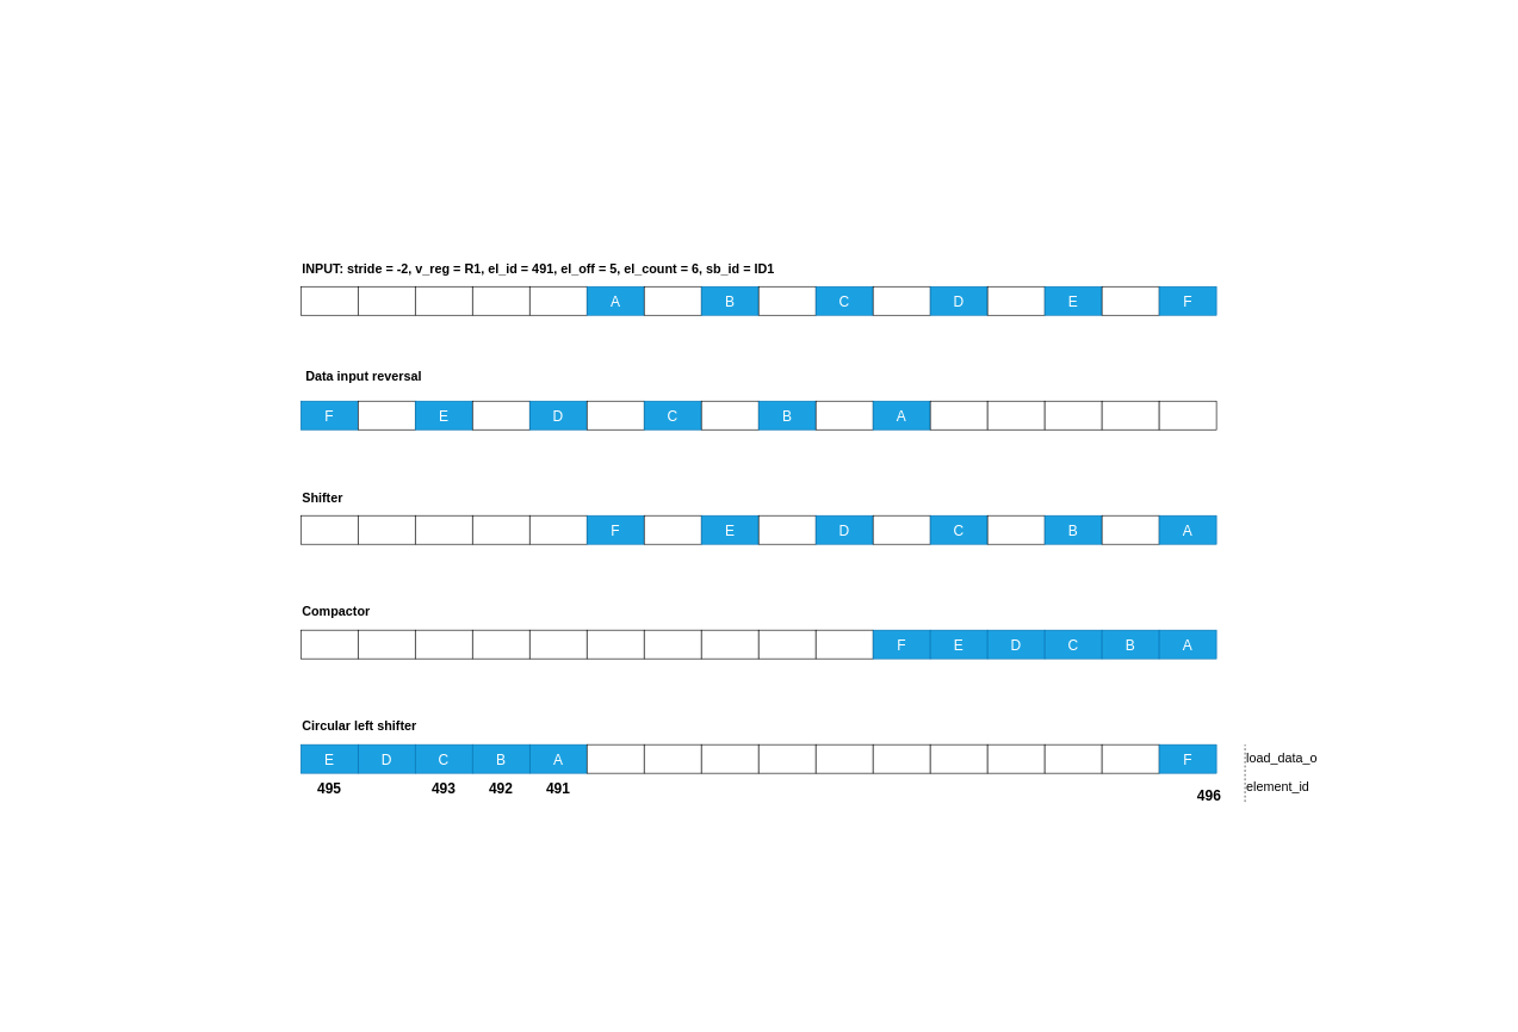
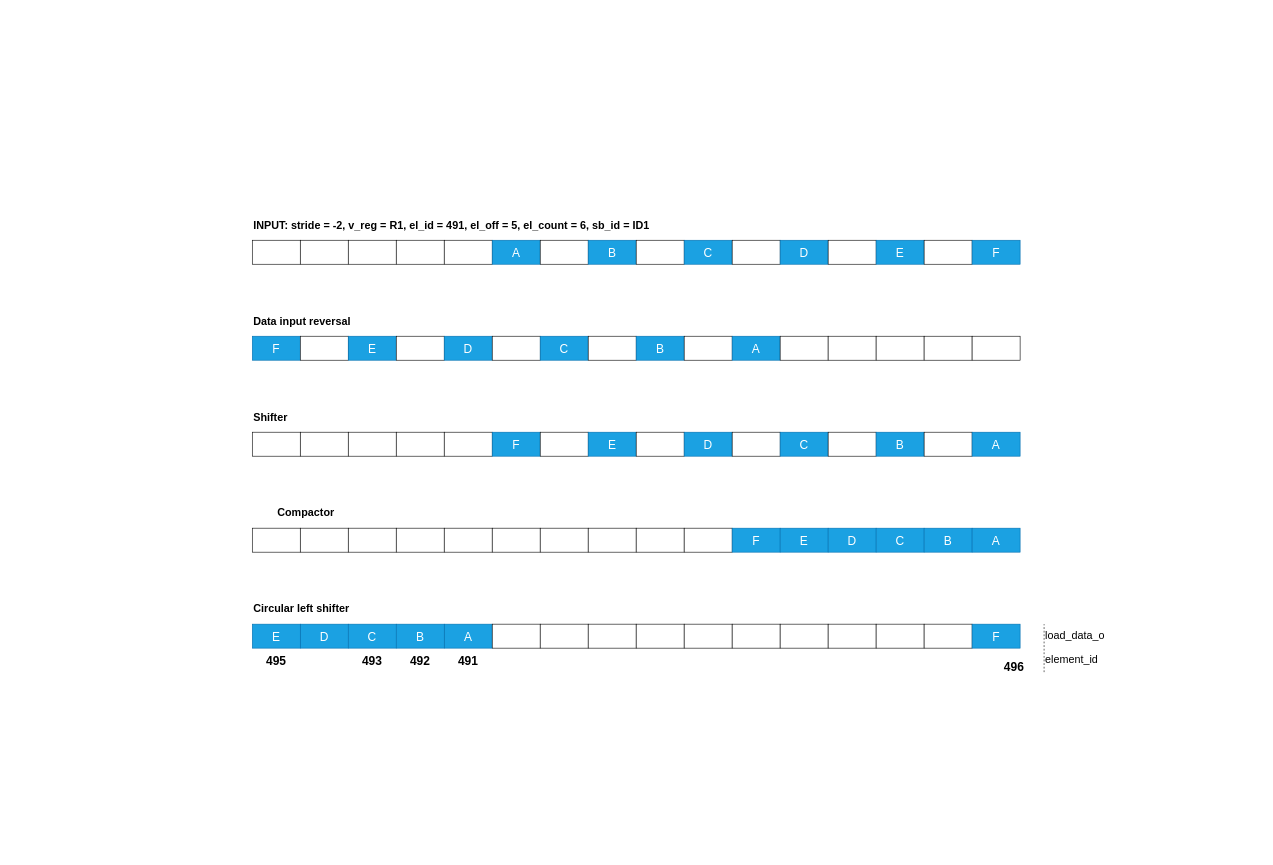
- <mxCell id="116" value="&lt;font size=&quot;4&quot;&gt;&lt;b&gt;Data input reversal&lt;/b&gt;&lt;/font&gt;" style="text;html=1;strokeColor=none;fillColor=none;align=left;verticalAlign=middle;whiteSpace=wrap;rounded=0;" parent="1" vertex="1"><mxGeometry x="425" y="510" width="1280" height="30" as="geometry" /></mxCell>
+ <mxCell id="116" value="&lt;font size=&quot;4&quot;&gt;&lt;b&gt;Data input reversal&lt;/b&gt;&lt;/font&gt;" style="text;html=1;strokeColor=none;fillColor=none;align=left;verticalAlign=middle;whiteSpace=wrap;rounded=0;" parent="1" vertex="1"><mxGeometry x="420" y="520" width="1280" height="30" as="geometry" /></mxCell>
- <mxCell id="118" value="&lt;font style=&quot;font-size: 18px&quot;&gt;&lt;b&gt;Compactor&lt;/b&gt;&lt;/font&gt;" style="text;html=1;strokeColor=none;fillColor=none;align=left;verticalAlign=middle;whiteSpace=wrap;rounded=0;" parent="1" vertex="1"><mxGeometry x="420" y="840" width="1280" height="30" as="geometry" /></mxCell>
+ <mxCell id="118" value="&lt;font style=&quot;font-size: 18px&quot;&gt;&lt;b&gt;Compactor&lt;/b&gt;&lt;/font&gt;" style="text;html=1;strokeColor=none;fillColor=none;align=left;verticalAlign=middle;whiteSpace=wrap;rounded=0;" parent="1" vertex="1"><mxGeometry x="460" y="840" width="1280" height="30" as="geometry" /></mxCell>
